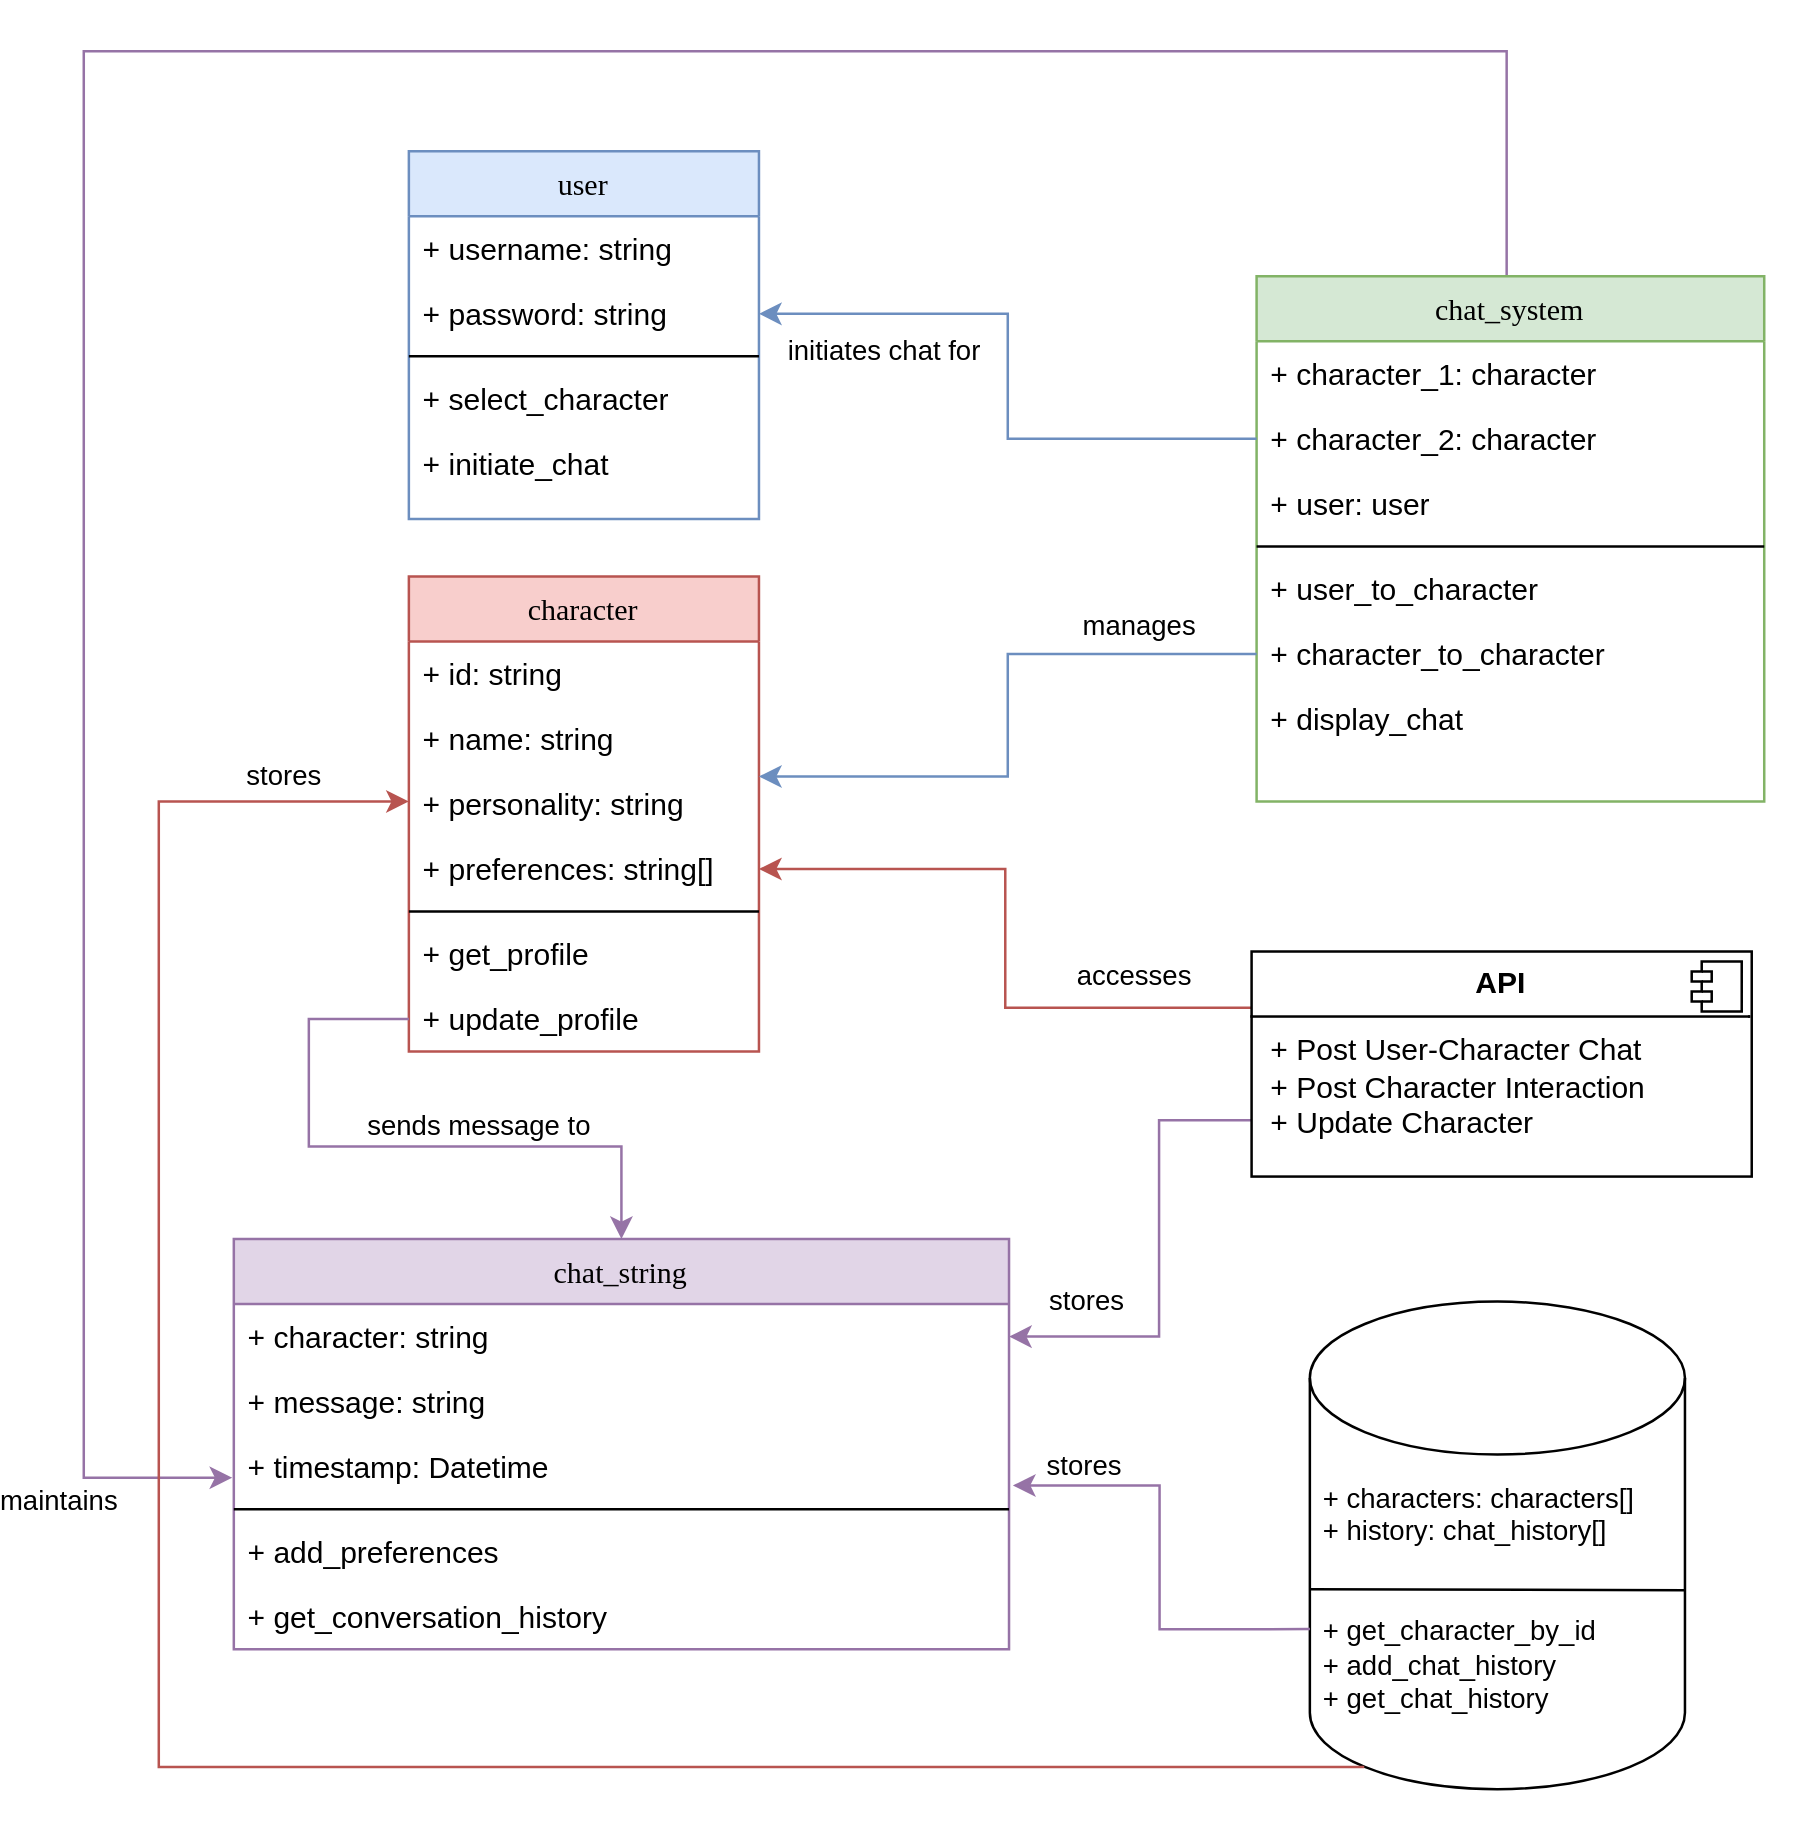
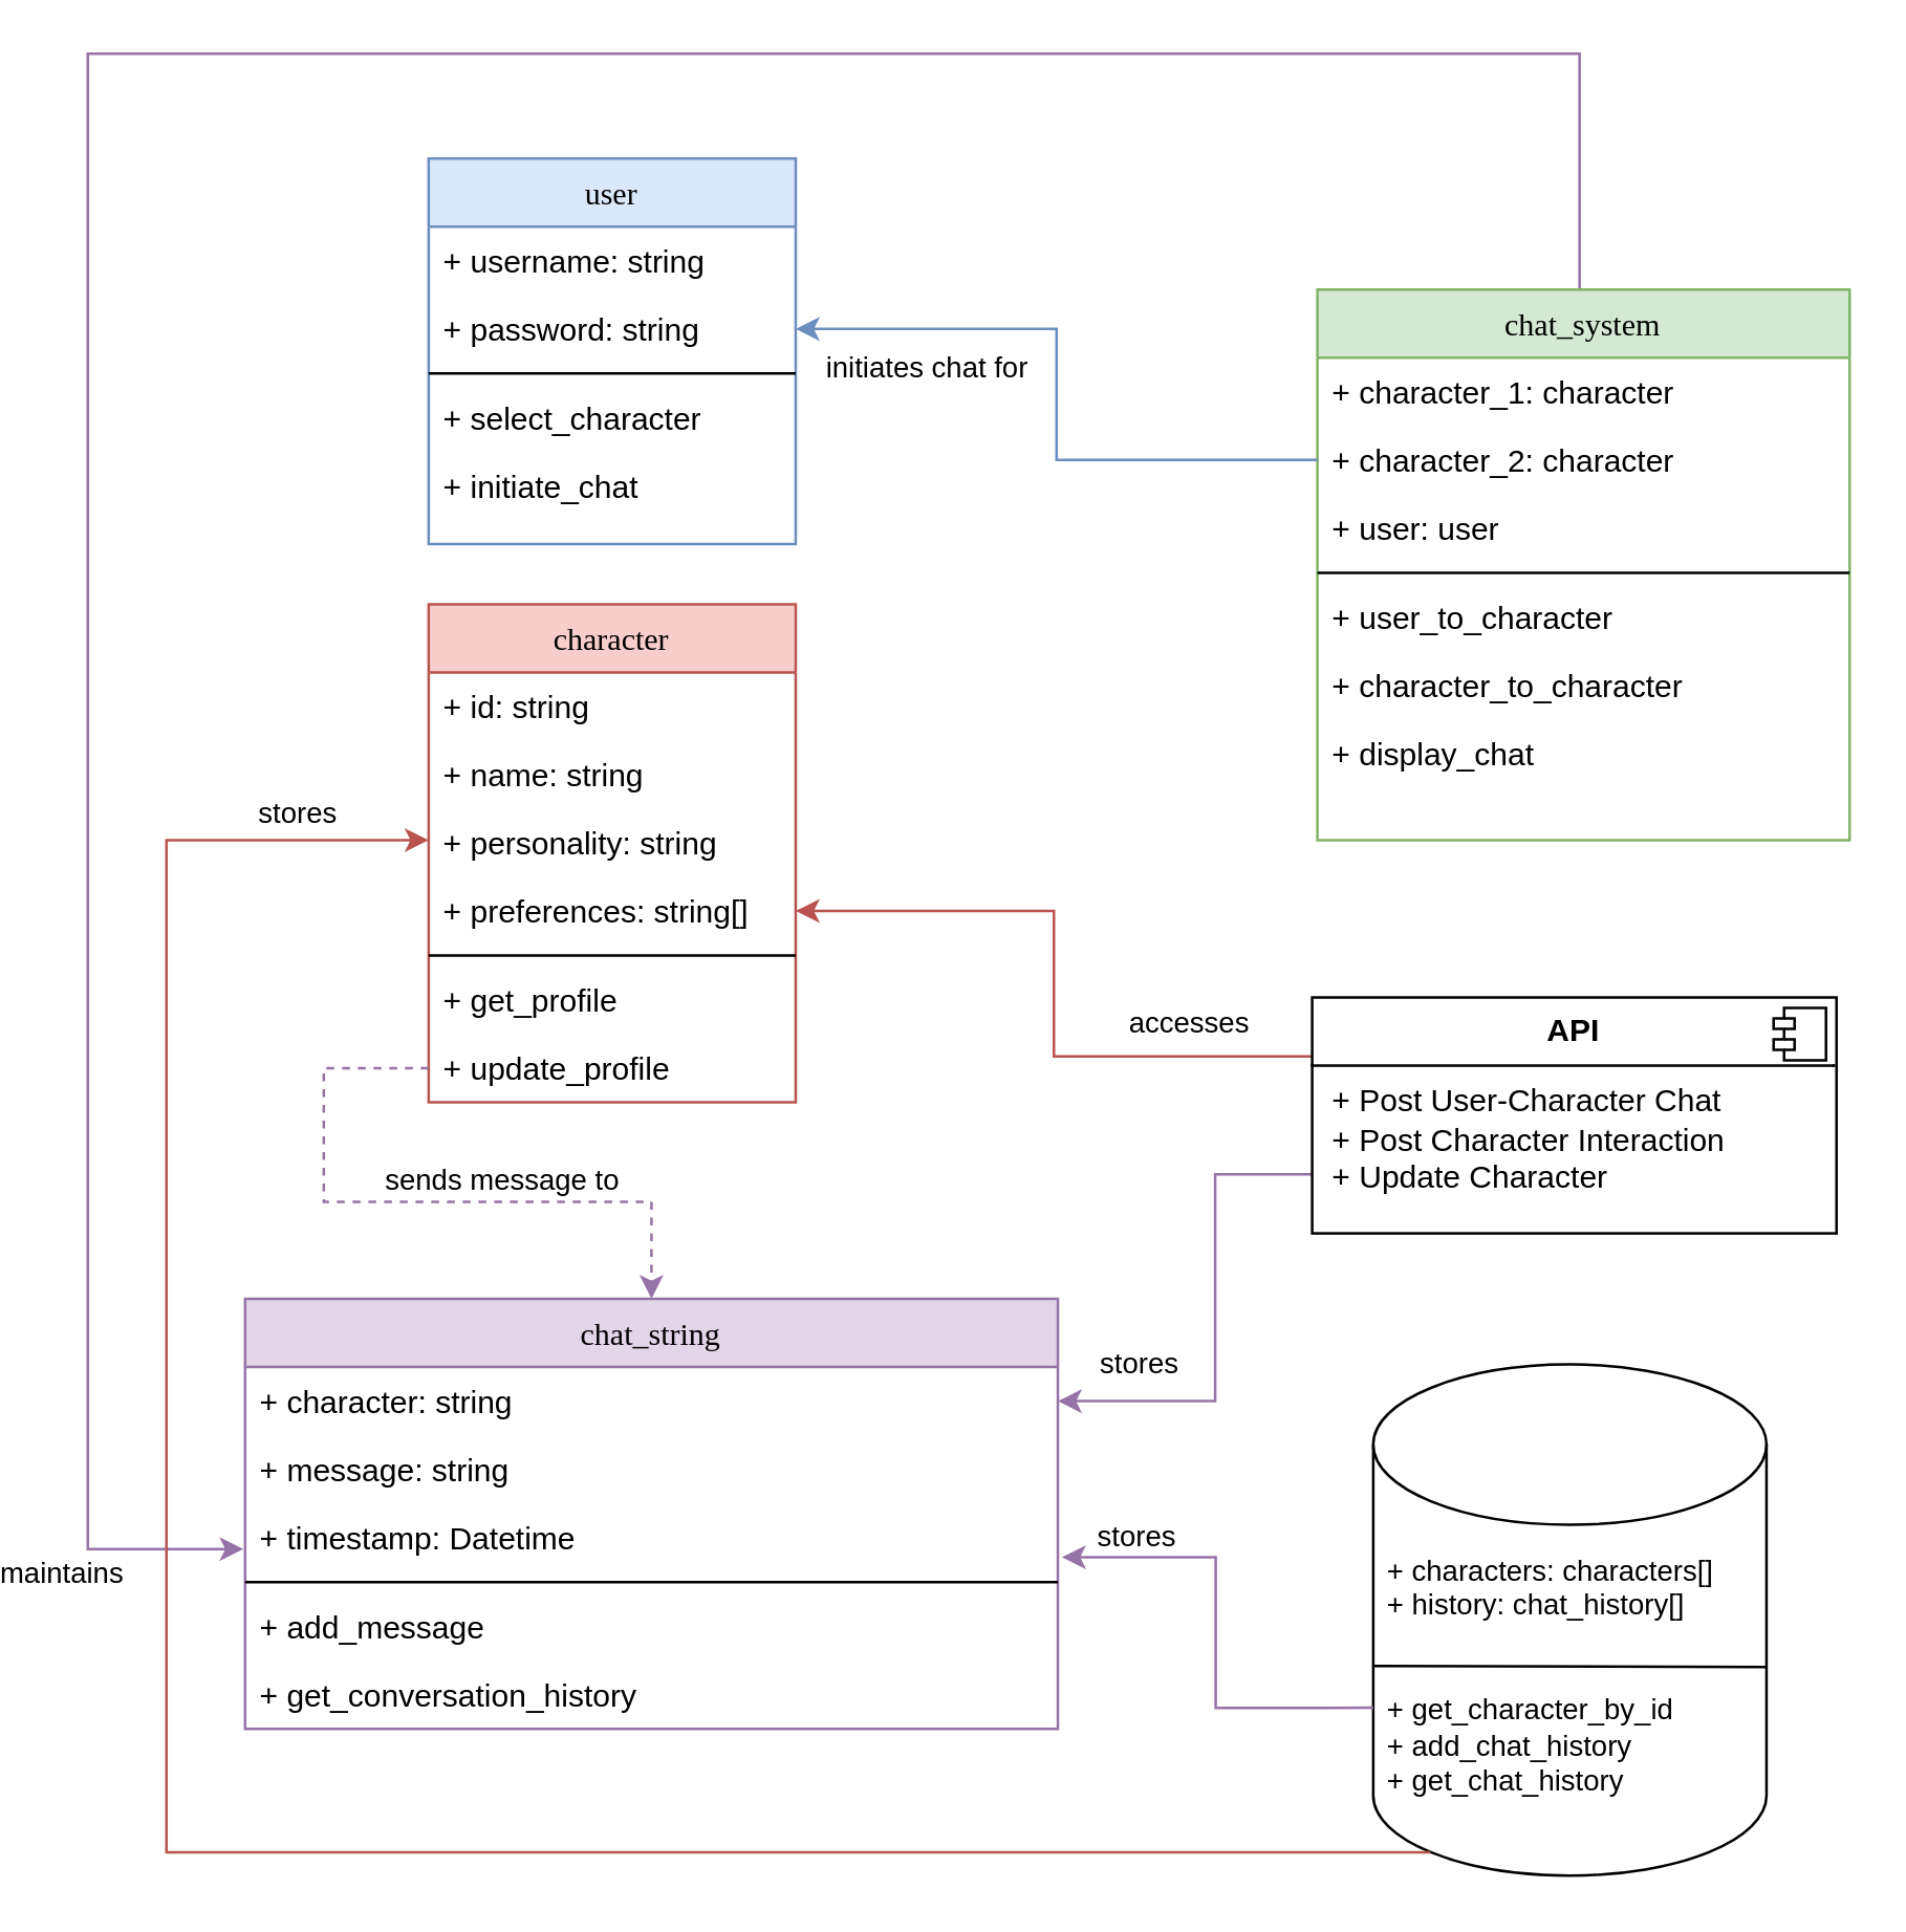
- <mxCell id="26" value="manages" style="edgeStyle=orthogonalEdgeStyle;rounded=0;orthogonalLoop=1;jettySize=auto;html=1;exitX=0;exitY=0.5;exitDx=0;exitDy=0;entryX=1;entryY=0.077;entryDx=0;entryDy=0;entryPerimeter=0;fillColor=#dae8fc;strokeColor=#6c8ebf;" edge="1" parent="1" source="15" target="20"><mxGeometry x="-0.618" y="-11" relative="1" as="geometry"><mxPoint x="330" y="325" as="targetPoint" /><mxPoint as="offset" /></mxGeometry></mxCell>
- <mxCell id="44" value="sends message to" style="edgeStyle=orthogonalEdgeStyle;rounded=0;orthogonalLoop=1;jettySize=auto;html=1;exitX=0;exitY=0.5;exitDx=0;exitDy=0;entryX=0.5;entryY=0;entryDx=0;entryDy=0;fillColor=#e1d5e7;strokeColor=#9673a6;" edge="1" parent="1" source="24" target="37"><mxGeometry x="0.253" y="8" relative="1" as="geometry"><Array as="points"><mxPoint x="110" y="407" /><mxPoint x="110" y="458" /><mxPoint x="235" y="458" /></Array><mxPoint as="offset" /></mxGeometry></mxCell>
+ <mxCell id="44" value="sends message to" style="edgeStyle=orthogonalEdgeStyle;rounded=0;orthogonalLoop=1;jettySize=auto;html=1;exitX=0;exitY=0.5;exitDx=0;exitDy=0;entryX=0.5;entryY=0;entryDx=0;entryDy=0;fillColor=#e1d5e7;strokeColor=#9673a6;dashed=1;" edge="1" parent="1" source="24" target="37"><mxGeometry x="0.253" y="8" relative="1" as="geometry"><Array as="points"><mxPoint x="110" y="407" /><mxPoint x="110" y="458" /><mxPoint x="235" y="458" /></Array><mxPoint as="offset" /></mxGeometry></mxCell>
- <mxCell id="42" value="+ add_preferences" style="text;align=left;verticalAlign=top;spacingLeft=4;spacingRight=4;overflow=hidden;rotatable=0;points=[[0,0.5],[1,0.5]];portConstraint=eastwest;" vertex="1" parent="37"><mxGeometry y="112" width="310" height="26" as="geometry" /></mxCell>
+ <mxCell id="42" value="+ add_message" style="text;align=left;verticalAlign=top;spacingLeft=4;spacingRight=4;overflow=hidden;rotatable=0;points=[[0,0.5],[1,0.5]];portConstraint=eastwest;" vertex="1" parent="37"><mxGeometry y="112" width="310" height="26" as="geometry" /></mxCell>
